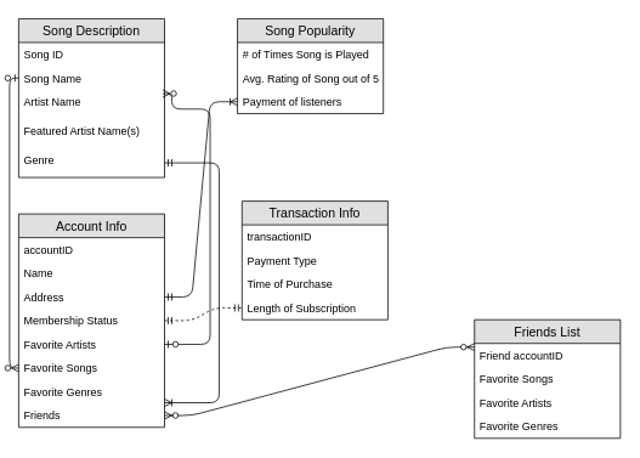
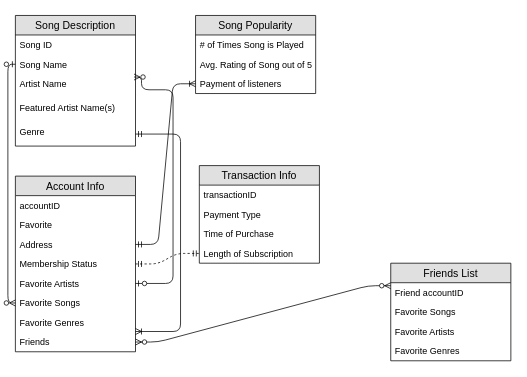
- <mxCell id="14" value="Name" style="text;strokeColor=none;fillColor=none;spacingLeft=4;spacingRight=4;overflow=hidden;rotatable=0;points=[[0,0.5],[1,0.5]];portConstraint=eastwest;fontSize=12;" vertex="1" parent="12"><mxGeometry y="52" width="160" height="26" as="geometry" /></mxCell>
+ <mxCell id="14" value="Favorite" style="text;strokeColor=none;fillColor=none;spacingLeft=4;spacingRight=4;overflow=hidden;rotatable=0;points=[[0,0.5],[1,0.5]];portConstraint=eastwest;fontSize=12;" vertex="1" parent="12"><mxGeometry y="52" width="160" height="26" as="geometry" /></mxCell>
